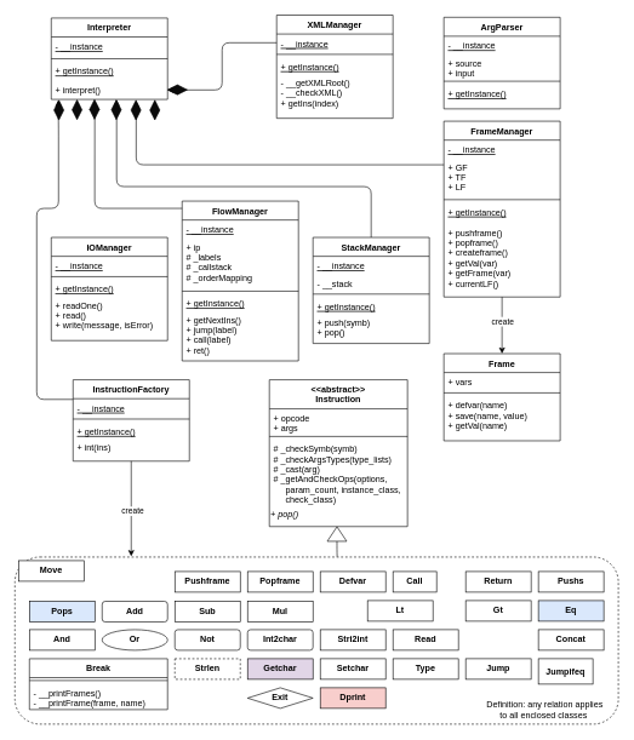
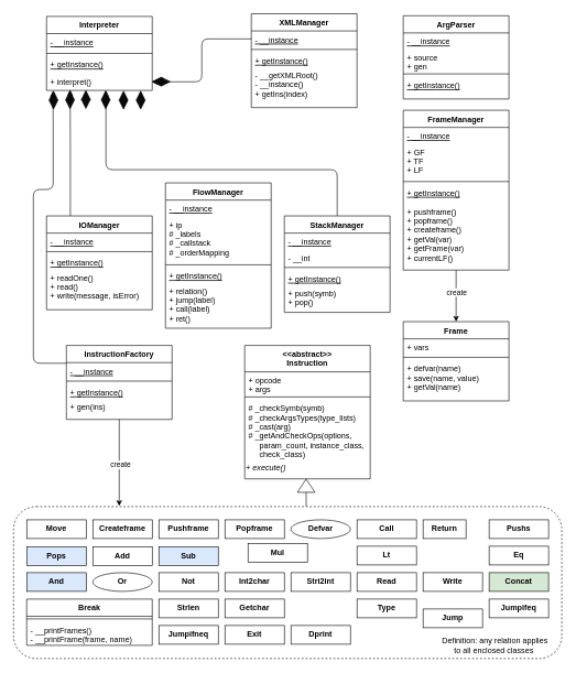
- <mxCell id="10" value="+ source&#10;+ input" style="text;strokeColor=none;fillColor=none;align=left;verticalAlign=top;spacingLeft=4;spacingRight=4;overflow=hidden;rotatable=0;points=[[0,0.5],[1,0.5]];portConstraint=eastwest;" parent="8" vertex="1"><mxGeometry y="50" width="160" height="34" as="geometry" /></mxCell>
+ <mxCell id="10" value="+ source&#10;+ gen" style="text;strokeColor=none;fillColor=none;align=left;verticalAlign=top;spacingLeft=4;spacingRight=4;overflow=hidden;rotatable=0;points=[[0,0.5],[1,0.5]];portConstraint=eastwest;" parent="8" vertex="1"><mxGeometry y="50" width="160" height="34" as="geometry" /></mxCell>
- <mxCell id="72" value="- __getXMLRoot()&#10;- __checkXML()&#10;+ getIns(index)" style="text;strokeColor=none;fillColor=none;align=left;verticalAlign=top;spacingLeft=4;spacingRight=4;overflow=hidden;rotatable=0;points=[[0,0.5],[1,0.5]];portConstraint=eastwest;fontStyle=0" vertex="1" parent="68"><mxGeometry y="80" width="160" height="62" as="geometry" /></mxCell>
+ <mxCell id="72" value="- __getXMLRoot()&#10;- __instance()&#10;+ getIns(index)" style="text;strokeColor=none;fillColor=none;align=left;verticalAlign=top;spacingLeft=4;spacingRight=4;overflow=hidden;rotatable=0;points=[[0,0.5],[1,0.5]];portConstraint=eastwest;fontStyle=0" vertex="1" parent="68"><mxGeometry y="80" width="160" height="62" as="geometry" /></mxCell>
- <mxCell id="28" style="edgeStyle=orthogonalEdgeStyle;html=1;entryX=0.73;entryY=1.1;entryDx=0;entryDy=0;entryPerimeter=0;" parent="1" source="29" target="7" edge="1"><mxGeometry relative="1" as="geometry"><Array as="points"><mxPoint x="187" y="226" /></Array><mxPoint x="231.6" y="151.676" as="targetPoint" /></mxGeometry></mxCell>
+ <mxCell id="35" style="edgeStyle=orthogonalEdgeStyle;html=1;entryX=0.223;entryY=0.98;entryDx=0;entryDy=0;entryPerimeter=0;" parent="1" source="36" target="7" edge="1"><mxGeometry relative="1" as="geometry"><mxPoint x="100" y="236" as="targetPoint" /><Array as="points"><mxPoint x="106" y="216" /><mxPoint x="106" y="216" /></Array></mxGeometry></mxCell>
- <mxCell id="21" style="edgeStyle=orthogonalEdgeStyle;html=1;exitX=0.5;exitY=0;exitDx=0;exitDy=0;entryX=0.374;entryY=1.081;entryDx=0;entryDy=0;entryPerimeter=0;" parent="1" source="22" target="7" edge="1"><mxGeometry relative="1" as="geometry"><Array as="points"><mxPoint x="330" y="286" /><mxPoint x="130" y="286" /></Array></mxGeometry></mxCell>
- <mxCell id="17" value="- __stack" style="text;strokeColor=none;fillColor=none;align=left;verticalAlign=top;spacingLeft=4;spacingRight=4;overflow=hidden;rotatable=0;points=[[0,0.5],[1,0.5]];portConstraint=eastwest;fontStyle=0" vertex="1" parent="15"><mxGeometry y="50" width="160" height="24" as="geometry" /></mxCell>
+ <mxCell id="17" value="- __int" style="text;strokeColor=none;fillColor=none;align=left;verticalAlign=top;spacingLeft=4;spacingRight=4;overflow=hidden;rotatable=0;points=[[0,0.5],[1,0.5]];portConstraint=eastwest;fontStyle=0" vertex="1" parent="15"><mxGeometry y="50" width="160" height="24" as="geometry" /></mxCell>
- <mxCell id="27" value="+ getNextIns()&#10;+ jump(label)&#10;+ call(label)&#10;+ ret()" style="text;strokeColor=none;fillColor=none;align=left;verticalAlign=top;spacingLeft=4;spacingRight=4;overflow=hidden;rotatable=0;points=[[0,0.5],[1,0.5]];portConstraint=eastwest;fontStyle=0" parent="22" vertex="1"><mxGeometry y="150" width="160" height="70" as="geometry" /></mxCell>
+ <mxCell id="27" value="+ relation()&#10;+ jump(label)&#10;+ call(label)&#10;+ ret()" style="text;strokeColor=none;fillColor=none;align=left;verticalAlign=top;spacingLeft=4;spacingRight=4;overflow=hidden;rotatable=0;points=[[0,0.5],[1,0.5]];portConstraint=eastwest;fontStyle=0" parent="22" vertex="1"><mxGeometry y="150" width="160" height="70" as="geometry" /></mxCell>
- <mxCell id="45" value="+ int(ins)" style="text;strokeColor=none;fillColor=none;align=left;verticalAlign=top;spacingLeft=4;spacingRight=4;overflow=hidden;rotatable=0;points=[[0,0.5],[1,0.5]];portConstraint=eastwest;fontStyle=0" parent="41" vertex="1"><mxGeometry y="80" width="160" height="32" as="geometry" /></mxCell>
+ <mxCell id="45" value="+ gen(ins)" style="text;strokeColor=none;fillColor=none;align=left;verticalAlign=top;spacingLeft=4;spacingRight=4;overflow=hidden;rotatable=0;points=[[0,0.5],[1,0.5]];portConstraint=eastwest;fontStyle=0" parent="41" vertex="1"><mxGeometry y="80" width="160" height="32" as="geometry" /></mxCell>
- <mxCell id="54" value="+ pop()" style="text;whiteSpace=wrap;html=1;fontStyle=2;fillColor=none;strokeColor=none;" vertex="1" parent="50"><mxGeometry y="172" width="190" height="30" as="geometry" /></mxCell>
+ <mxCell id="54" value="+ execute()" style="text;whiteSpace=wrap;html=1;fontStyle=2;fillColor=none;strokeColor=none;" vertex="1" parent="50"><mxGeometry y="172" width="190" height="30" as="geometry" /></mxCell>
- <mxCell id="76" value="Move" style="rounded=0;whiteSpace=wrap;html=1;fontStyle=1" vertex="1" parent="1"><mxGeometry x="25" y="771" width="90" height="28.33" as="geometry" /></mxCell>
+ <mxCell id="76" value="Move" style="rounded=0;whiteSpace=wrap;html=1;fontStyle=1" vertex="1" parent="1"><mxGeometry x="40" y="786" width="90" height="28.33" as="geometry" /></mxCell>
+ <mxCell id="84" value="Createframe" style="rounded=0;whiteSpace=wrap;html=1;fontStyle=1" vertex="1" parent="1"><mxGeometry x="140" y="786" width="90" height="28.33" as="geometry" /></mxCell>
- <mxCell id="77" value="Defvar" style="rounded=0;whiteSpace=wrap;html=1;fontStyle=1" vertex="1" parent="1"><mxGeometry x="440" y="786" width="90" height="28.33" as="geometry" /></mxCell>
+ <mxCell id="77" value="Defvar" style="ellipse;whiteSpace=wrap;html=1;fontStyle=1;" vertex="1" parent="1"><mxGeometry x="440" y="786" width="90" height="28.33" as="geometry" /></mxCell>
- <mxCell id="85" value="Call" style="rounded=0;whiteSpace=wrap;html=1;fontStyle=1" vertex="1" parent="1"><mxGeometry x="540" y="786" width="60" height="28.33" as="geometry" /></mxCell>
+ <mxCell id="85" value="Call" style="rounded=0;whiteSpace=wrap;html=1;fontStyle=1" vertex="1" parent="1"><mxGeometry x="540" y="786" width="90" height="28.33" as="geometry" /></mxCell>
- <mxCell id="93" value="Return" style="rounded=0;whiteSpace=wrap;html=1;fontStyle=1" vertex="1" parent="1"><mxGeometry x="640" y="786" width="90" height="28.33" as="geometry" /></mxCell>
+ <mxCell id="93" value="Return" style="rounded=0;whiteSpace=wrap;html=1;fontStyle=1" vertex="1" parent="1"><mxGeometry x="640" y="786" width="65" height="28.33" as="geometry" /></mxCell>
- <mxCell id="87" value="Lt" style="rounded=0;whiteSpace=wrap;html=1;fontStyle=1" vertex="1" parent="1"><mxGeometry x="505" y="826" width="90" height="28.33" as="geometry" /></mxCell>
+ <mxCell id="87" value="Lt" style="rounded=0;whiteSpace=wrap;html=1;fontStyle=1" vertex="1" parent="1"><mxGeometry x="540" y="826" width="90" height="28.33" as="geometry" /></mxCell>
- <mxCell id="95" value="Gt" style="rounded=0;whiteSpace=wrap;html=1;fontStyle=1" vertex="1" parent="1"><mxGeometry x="640" y="826" width="90" height="28.33" as="geometry" /></mxCell>
- <mxCell id="103" value="Eq" style="rounded=0;whiteSpace=wrap;html=1;fontStyle=1;fillColor=#dae8fc;" vertex="1" parent="1"><mxGeometry x="740" y="826" width="90" height="28.33" as="geometry" /></mxCell>
+ <mxCell id="103" value="Eq" style="rounded=0;whiteSpace=wrap;html=1;fontStyle=1" vertex="1" parent="1"><mxGeometry x="740" y="826" width="90" height="28.33" as="geometry" /></mxCell>
- <mxCell id="86" value="Add" style="whiteSpace=wrap;html=1;fontStyle=1;rounded=1;" vertex="1" parent="1"><mxGeometry x="140" y="827" width="90" height="28.33" as="geometry" /></mxCell>
+ <mxCell id="86" value="Add" style="rounded=0;whiteSpace=wrap;html=1;fontStyle=1" vertex="1" parent="1"><mxGeometry x="140" y="827" width="90" height="28.33" as="geometry" /></mxCell>
- <mxCell id="94" value="Sub" style="rounded=0;whiteSpace=wrap;html=1;fontStyle=1" vertex="1" parent="1"><mxGeometry x="240" y="827" width="90" height="28.33" as="geometry" /></mxCell>
+ <mxCell id="94" value="Sub" style="rounded=0;whiteSpace=wrap;html=1;fontStyle=1;fillColor=#dae8fc;" vertex="1" parent="1"><mxGeometry x="240" y="827" width="90" height="28.33" as="geometry" /></mxCell>
- <mxCell id="102" value="Mul" style="rounded=0;whiteSpace=wrap;html=1;fontStyle=1" vertex="1" parent="1"><mxGeometry x="340" y="827" width="90" height="28.33" as="geometry" /></mxCell>
+ <mxCell id="102" value="Mul" style="rounded=0;whiteSpace=wrap;html=1;fontStyle=1" vertex="1" parent="1"><mxGeometry x="375" y="822" width="90" height="28.33" as="geometry" /></mxCell>
- <mxCell id="79" value="And" style="rounded=0;whiteSpace=wrap;html=1;fontStyle=1" vertex="1" parent="1"><mxGeometry x="40" y="866" width="90" height="28.33" as="geometry" /></mxCell>
+ <mxCell id="79" value="And" style="rounded=0;whiteSpace=wrap;html=1;fontStyle=1;fillColor=#dae8fc;" vertex="1" parent="1"><mxGeometry x="40" y="866" width="90" height="28.33" as="geometry" /></mxCell>
- <mxCell id="96" value="Not" style="whiteSpace=wrap;html=1;fontStyle=1;rounded=1;" vertex="1" parent="1"><mxGeometry x="240" y="866" width="90" height="28.33" as="geometry" /></mxCell>
+ <mxCell id="96" value="Not" style="rounded=0;whiteSpace=wrap;html=1;fontStyle=1" vertex="1" parent="1"><mxGeometry x="240" y="866" width="90" height="28.33" as="geometry" /></mxCell>
- <mxCell id="104" value="Int2char" style="whiteSpace=wrap;html=1;fontStyle=1;rounded=1;" vertex="1" parent="1"><mxGeometry x="340" y="866" width="90" height="28.33" as="geometry" /></mxCell>
+ <mxCell id="104" value="Int2char" style="rounded=0;whiteSpace=wrap;html=1;fontStyle=1" vertex="1" parent="1"><mxGeometry x="340" y="866" width="90" height="28.33" as="geometry" /></mxCell>
+ <mxCell id="97" value="Write" style="rounded=0;whiteSpace=wrap;html=1;fontStyle=1" vertex="1" parent="1"><mxGeometry x="640" y="866" width="90" height="28.33" as="geometry" /></mxCell>
- <mxCell id="105" value="Concat" style="rounded=0;whiteSpace=wrap;html=1;fontStyle=1" vertex="1" parent="1"><mxGeometry x="740" y="866" width="90" height="28.33" as="geometry" /></mxCell>
+ <mxCell id="105" value="Concat" style="rounded=0;whiteSpace=wrap;html=1;fontStyle=1;fillColor=#d5e8d4;" vertex="1" parent="1"><mxGeometry x="740" y="866" width="90" height="28.33" as="geometry" /></mxCell>
- <mxCell id="81" value="Strlen" style="rounded=0;whiteSpace=wrap;html=1;fontStyle=1;dashed=1;" vertex="1" parent="1"><mxGeometry x="240" y="906" width="90" height="28.33" as="geometry" /></mxCell>
+ <mxCell id="81" value="Strlen" style="rounded=0;whiteSpace=wrap;html=1;fontStyle=1" vertex="1" parent="1"><mxGeometry x="240" y="906" width="90" height="28.33" as="geometry" /></mxCell>
- <mxCell id="90" value="Getchar" style="rounded=0;whiteSpace=wrap;html=1;fontStyle=1;fillColor=#e1d5e7;" vertex="1" parent="1"><mxGeometry x="340" y="906" width="90" height="28.33" as="geometry" /></mxCell>
+ <mxCell id="90" value="Getchar" style="rounded=0;whiteSpace=wrap;html=1;fontStyle=1" vertex="1" parent="1"><mxGeometry x="340" y="906" width="90" height="28.33" as="geometry" /></mxCell>
- <mxCell id="98" value="Setchar" style="rounded=0;whiteSpace=wrap;html=1;fontStyle=1" vertex="1" parent="1"><mxGeometry x="440" y="906" width="90" height="28.33" as="geometry" /></mxCell>
- <mxCell id="82" value="Jump" style="rounded=0;whiteSpace=wrap;html=1;fontStyle=1" vertex="1" parent="1"><mxGeometry x="640" y="906" width="90" height="28.33" as="geometry" /></mxCell>
+ <mxCell id="82" value="Jump" style="rounded=0;whiteSpace=wrap;html=1;fontStyle=1" vertex="1" parent="1"><mxGeometry x="640" y="921" width="90" height="28.33" as="geometry" /></mxCell>
- <mxCell id="91" value="Jumpifeq" style="rounded=0;whiteSpace=wrap;html=1;fontStyle=1" vertex="1" parent="1"><mxGeometry x="740" y="906" width="75" height="35" as="geometry" /></mxCell>
+ <mxCell id="91" value="Jumpifeq" style="rounded=0;whiteSpace=wrap;html=1;fontStyle=1" vertex="1" parent="1"><mxGeometry x="740" y="906" width="90" height="28.33" as="geometry" /></mxCell>
+ <mxCell id="99" value="Jumpifneq" style="rounded=0;whiteSpace=wrap;html=1;fontStyle=1" vertex="1" parent="1"><mxGeometry x="240" y="946" width="90" height="28.33" as="geometry" /></mxCell>
- <mxCell id="107" value="Exit" style="rhombus;whiteSpace=wrap;html=1;fontStyle=1;" vertex="1" parent="1"><mxGeometry x="340" y="946" width="90" height="28.33" as="geometry" /></mxCell>
+ <mxCell id="107" value="Exit" style="rounded=0;whiteSpace=wrap;html=1;fontStyle=1" vertex="1" parent="1"><mxGeometry x="340" y="946" width="90" height="28.33" as="geometry" /></mxCell>
- <mxCell id="83" value="Dprint" style="rounded=0;whiteSpace=wrap;html=1;fontStyle=1;fillColor=#f8cecc;" vertex="1" parent="1"><mxGeometry x="440" y="946" width="90" height="28.33" as="geometry" /></mxCell>
+ <mxCell id="83" value="Dprint" style="rounded=0;whiteSpace=wrap;html=1;fontStyle=1" vertex="1" parent="1"><mxGeometry x="440" y="946" width="90" height="28.33" as="geometry" /></mxCell>
